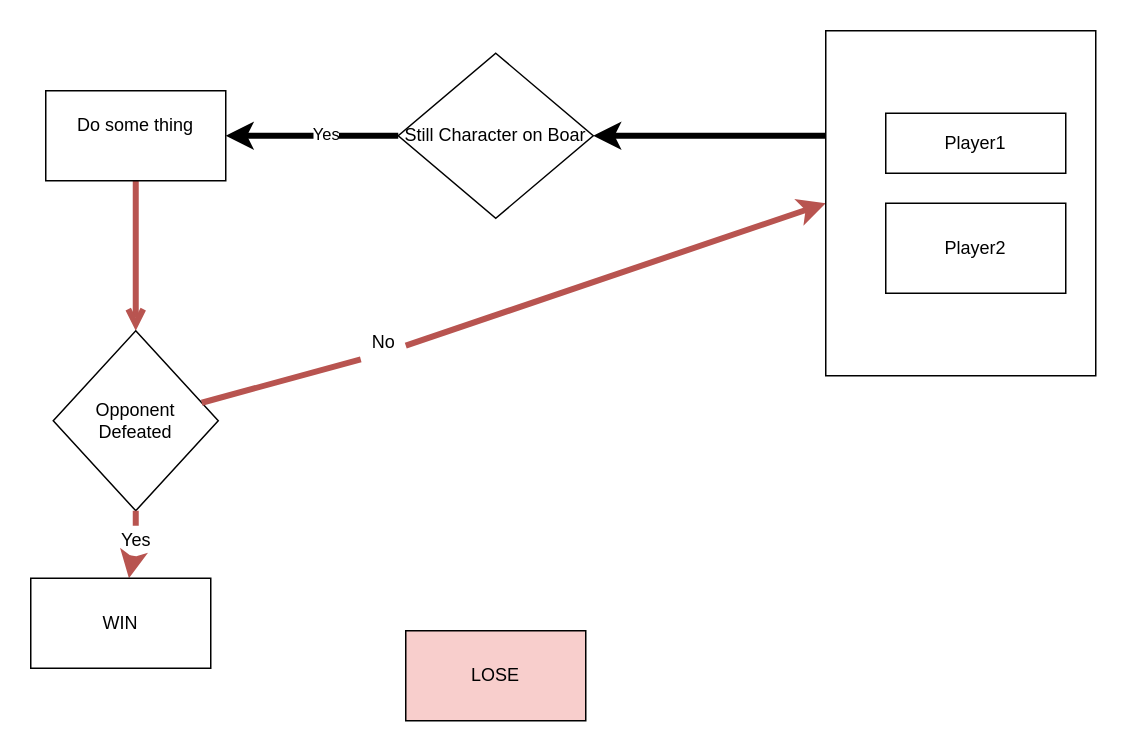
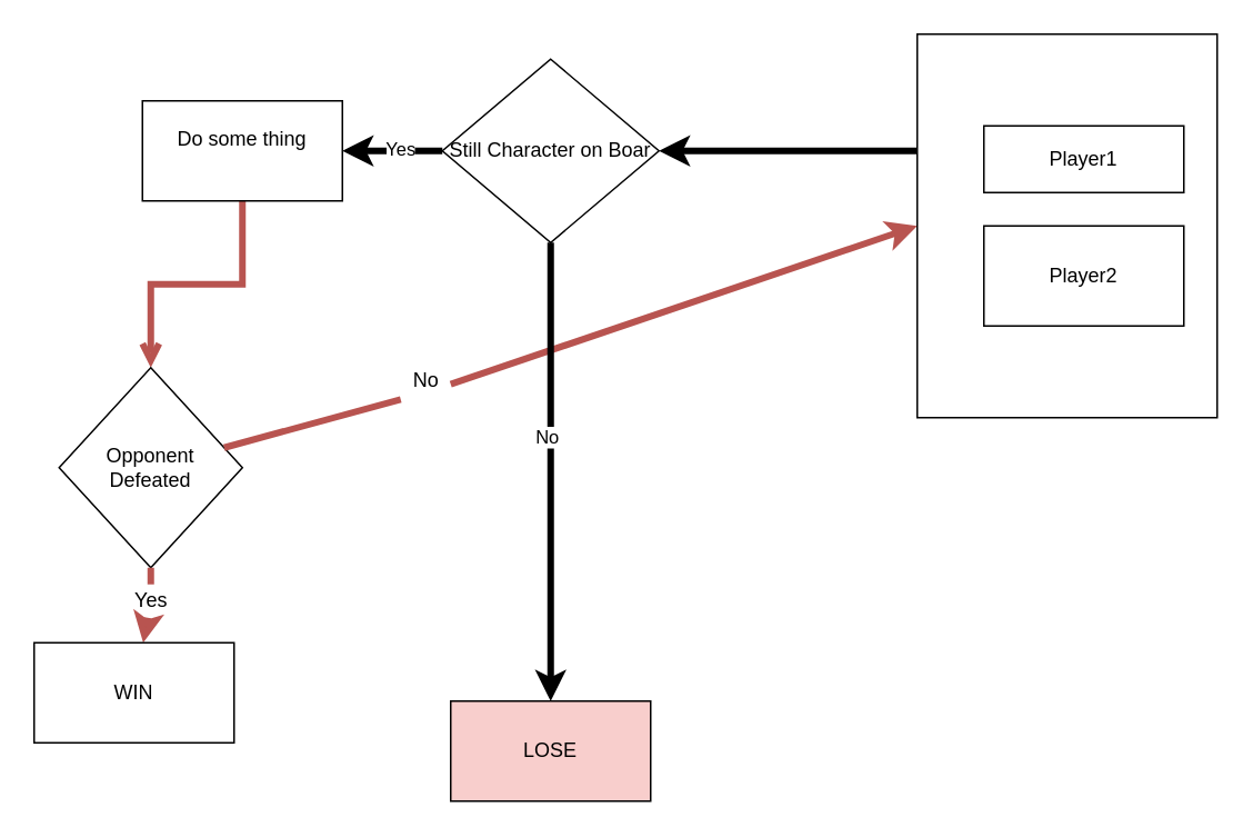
- <mxCell id="3" value="&lt;div&gt;Do some thing&lt;/div&gt;&lt;div&gt;&lt;br&gt;&lt;/div&gt;" style="rounded=0;whiteSpace=wrap;html=1;" vertex="1" parent="1"><mxGeometry x="30" y="60" width="120" height="60" as="geometry" /></mxCell>
+ <mxCell id="3" value="&lt;div&gt;Do some thing&lt;/div&gt;&lt;div&gt;&lt;br&gt;&lt;/div&gt;" style="rounded=0;whiteSpace=wrap;html=1;" vertex="1" parent="1"><mxGeometry x="85" y="60" width="120" height="60" as="geometry" /></mxCell>
+ <mxCell id="18" style="edgeStyle=none;rounded=0;orthogonalLoop=1;jettySize=auto;html=1;strokeWidth=4;entryX=0.5;entryY=0;entryDx=0;entryDy=0;" edge="1" parent="1" source="20" target="21"><mxGeometry relative="1" as="geometry"><mxPoint x="335" y="400" as="targetPoint" /></mxGeometry></mxCell>
+ <mxCell id="19" value="No" style="edgeLabel;html=1;align=center;verticalAlign=middle;resizable=0;points=[];" vertex="1" connectable="0" parent="18"><mxGeometry x="-0.154" y="-3" relative="1" as="geometry"><mxPoint as="offset" /></mxGeometry></mxCell>
